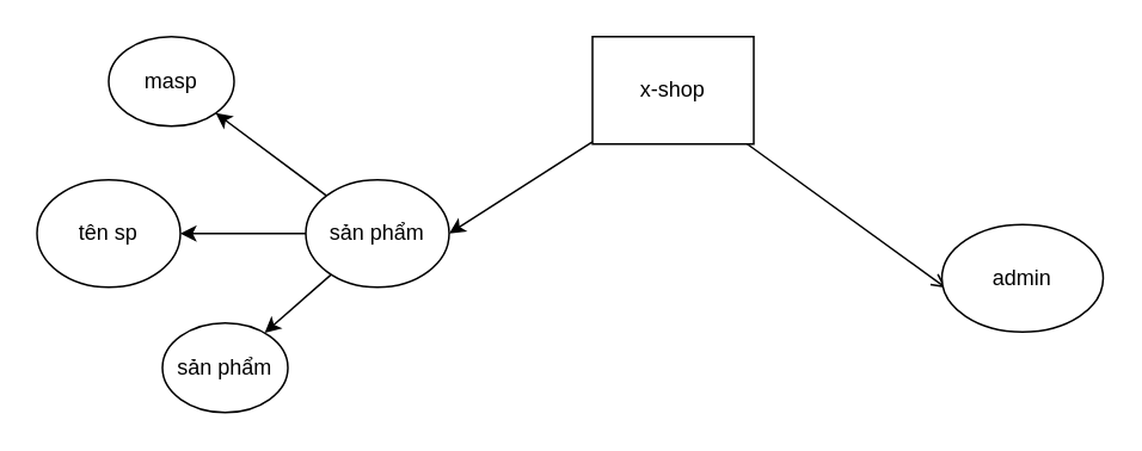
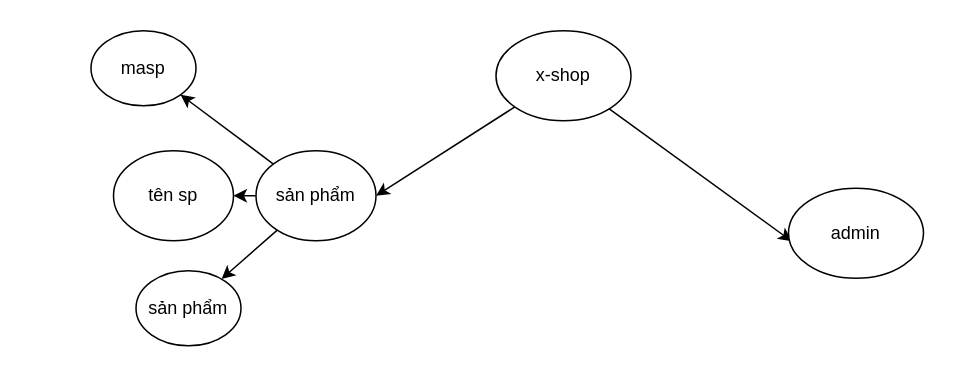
- <mxCell id="4" value="x-shop" style="whiteSpace=wrap;html=1;rounded=0;" vertex="1" parent="1"><mxGeometry x="330" y="20" width="90" height="60" as="geometry" /></mxCell>
+ <mxCell id="4" value="x-shop" style="ellipse;whiteSpace=wrap;html=1;" vertex="1" parent="1"><mxGeometry x="330" y="20" width="90" height="60" as="geometry" /></mxCell>
- <mxCell id="11" value="tên sp" style="ellipse;whiteSpace=wrap;html=1;" vertex="1" parent="1"><mxGeometry x="20" y="100" width="80" height="60" as="geometry" /></mxCell>
+ <mxCell id="11" value="tên sp" style="ellipse;whiteSpace=wrap;html=1;" vertex="1" parent="1"><mxGeometry x="75" y="100" width="80" height="60" as="geometry" /></mxCell>
- <mxCell id="3" style="edgeStyle=none;rounded=0;orthogonalLoop=1;jettySize=auto;html=1;entryX=0.025;entryY=0.59;entryDx=0;entryDy=0;entryPerimeter=0;endArrow=open;" edge="1" parent="1" source="4" target="9"><mxGeometry relative="1" as="geometry" /></mxCell>
+ <mxCell id="3" style="edgeStyle=none;rounded=0;orthogonalLoop=1;jettySize=auto;html=1;entryX=0.025;entryY=0.59;entryDx=0;entryDy=0;entryPerimeter=0;" edge="1" parent="1" source="4" target="9"><mxGeometry relative="1" as="geometry" /></mxCell>
